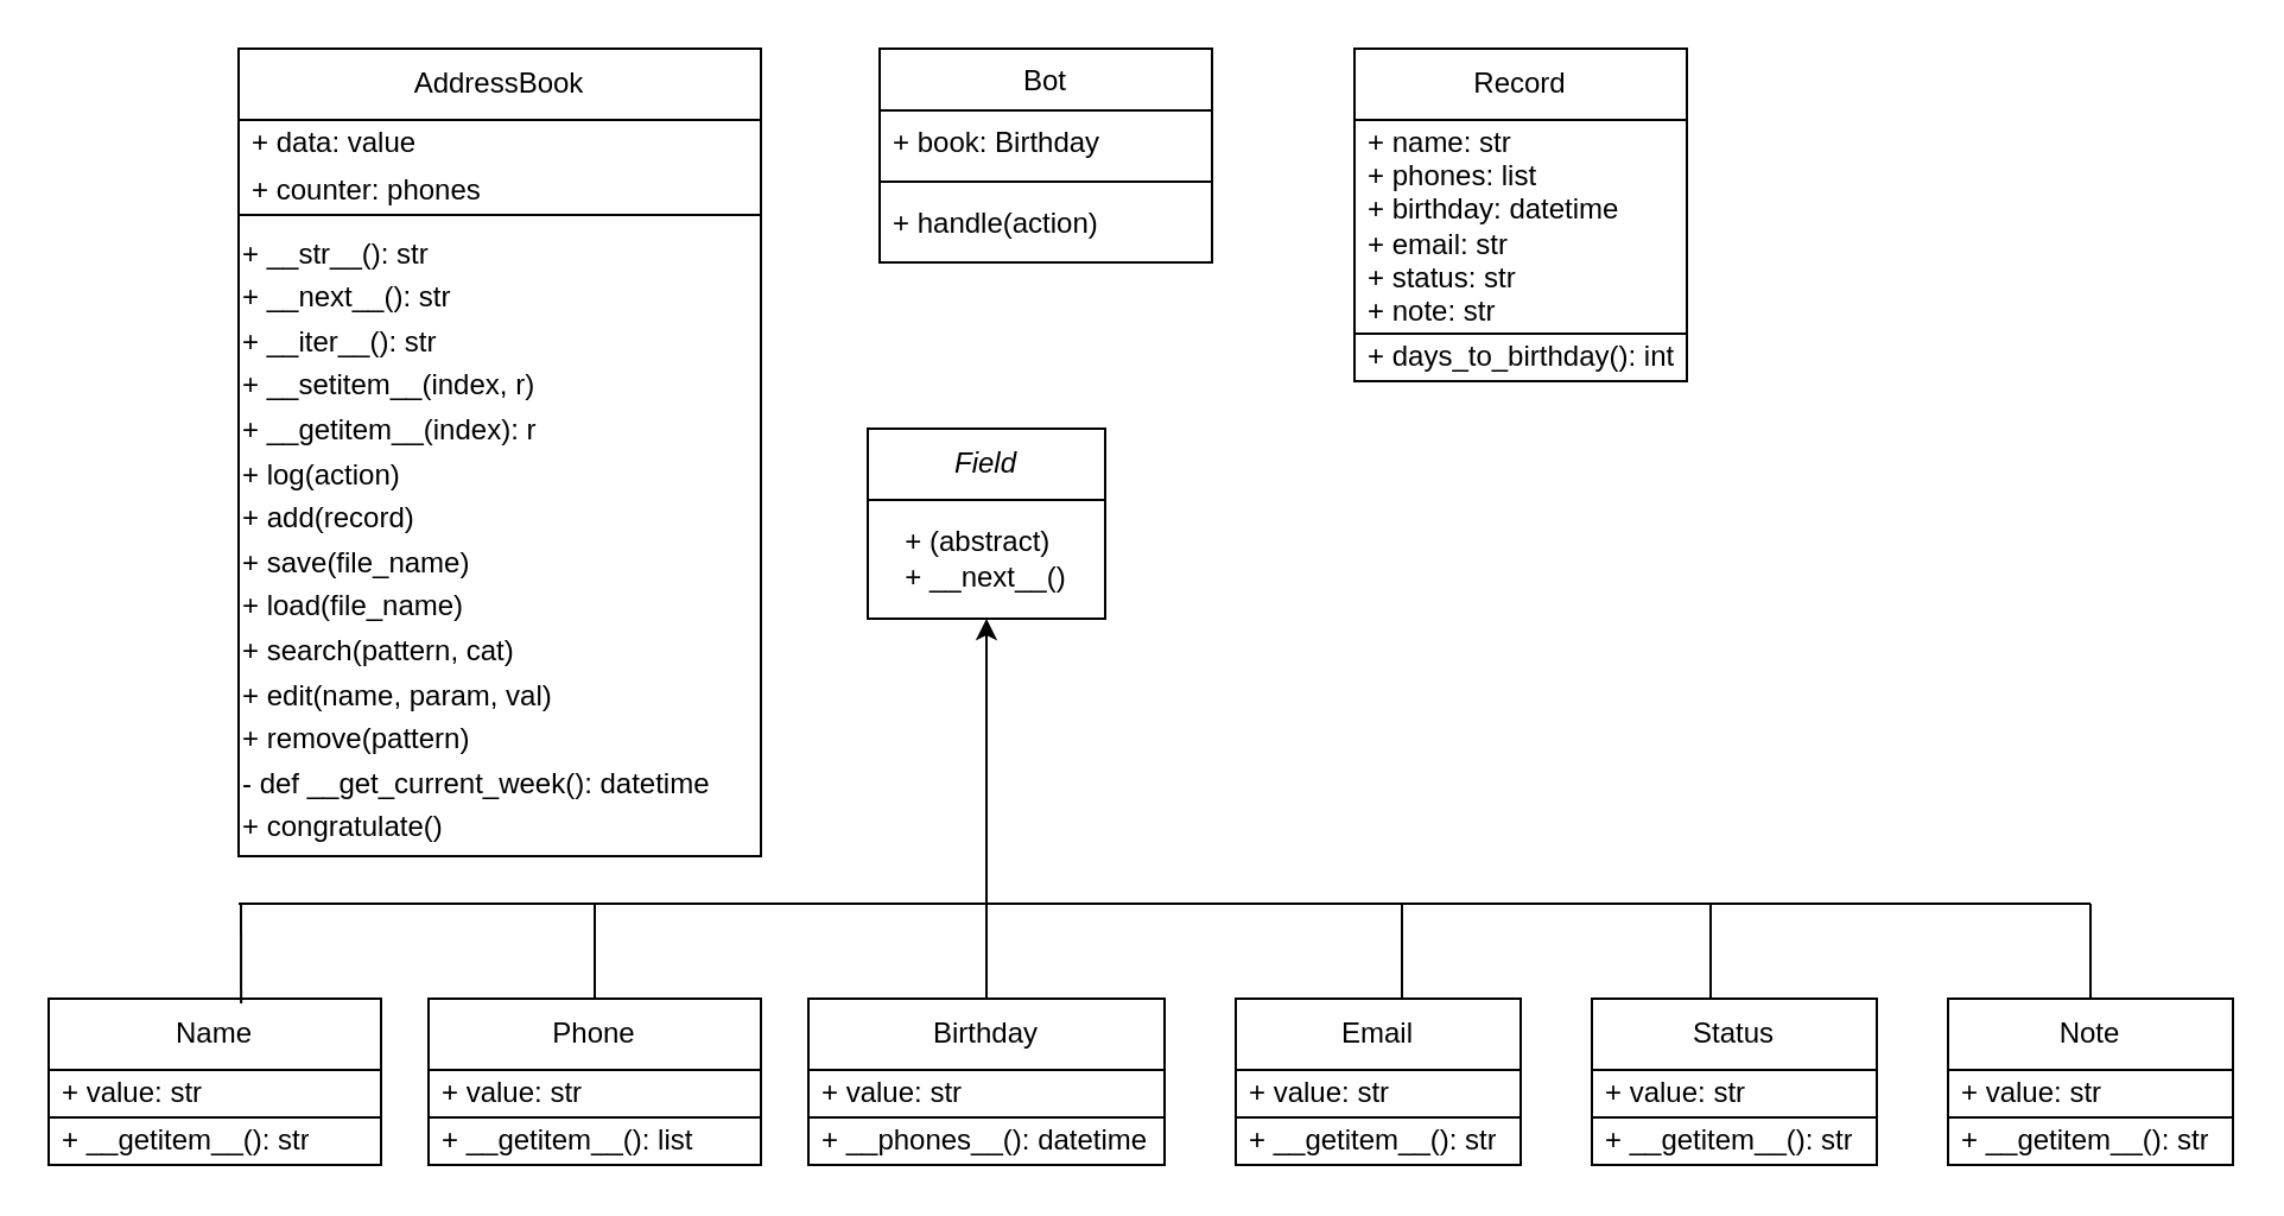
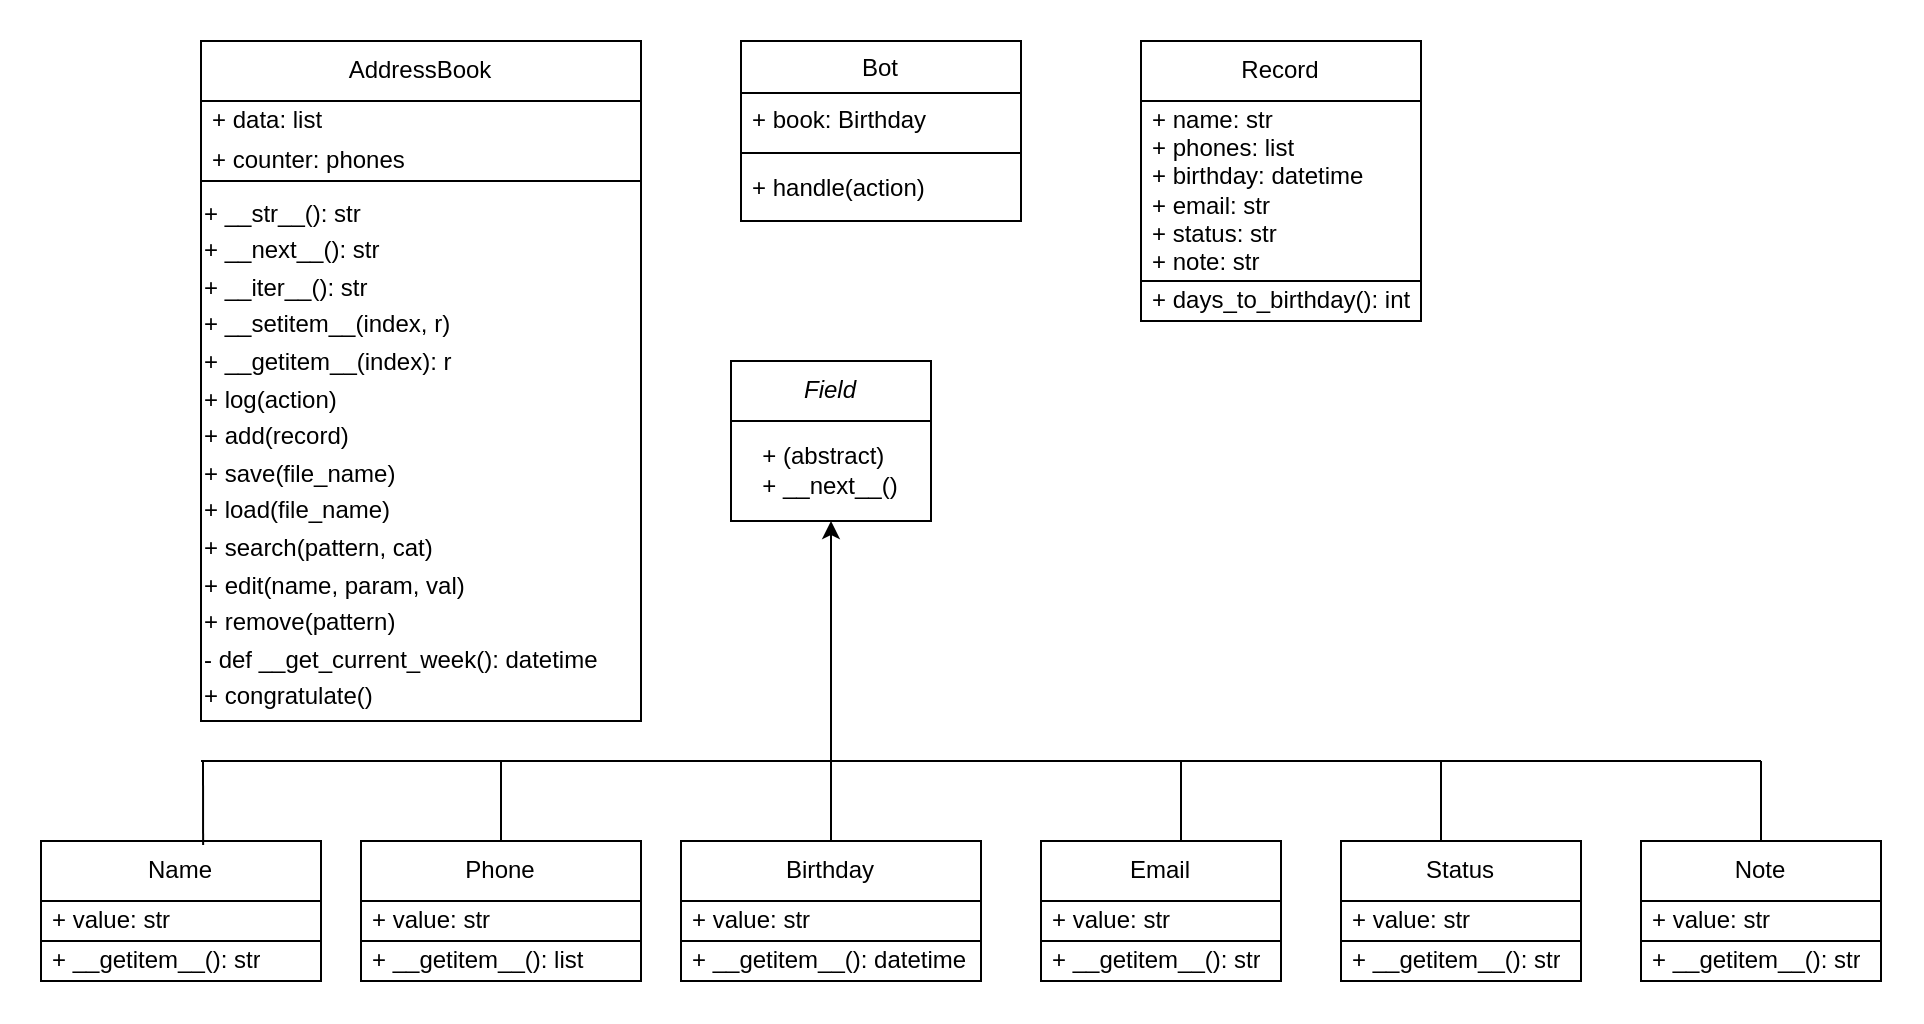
- <mxCell id="7" value="+ data: value" style="text;strokeColor=none;fillColor=none;align=left;verticalAlign=middle;spacingLeft=4;spacingRight=4;overflow=hidden;points=[[0,0.5],[1,0.5]];portConstraint=eastwest;rotatable=0;whiteSpace=wrap;html=1;" parent="6" vertex="1"><mxGeometry y="30" width="220" height="20" as="geometry" /></mxCell>
+ <mxCell id="7" value="+ data: list" style="text;strokeColor=none;fillColor=none;align=left;verticalAlign=middle;spacingLeft=4;spacingRight=4;overflow=hidden;points=[[0,0.5],[1,0.5]];portConstraint=eastwest;rotatable=0;whiteSpace=wrap;html=1;" parent="6" vertex="1"><mxGeometry y="30" width="220" height="20" as="geometry" /></mxCell>
- <mxCell id="24" value="+ __phones__(): datetime" style="text;strokeColor=default;fillColor=none;align=left;verticalAlign=middle;spacingLeft=4;spacingRight=4;overflow=hidden;points=[[0,0.5],[1,0.5]];portConstraint=eastwest;rotatable=0;whiteSpace=wrap;html=1;fontSize=12;fontFamily=Helvetica;fontColor=default;" parent="22" vertex="1"><mxGeometry y="50" width="150" height="20" as="geometry" /></mxCell>
+ <mxCell id="24" value="+ __getitem__(): datetime" style="text;strokeColor=default;fillColor=none;align=left;verticalAlign=middle;spacingLeft=4;spacingRight=4;overflow=hidden;points=[[0,0.5],[1,0.5]];portConstraint=eastwest;rotatable=0;whiteSpace=wrap;html=1;fontSize=12;fontFamily=Helvetica;fontColor=default;" parent="22" vertex="1"><mxGeometry y="50" width="150" height="20" as="geometry" /></mxCell>
